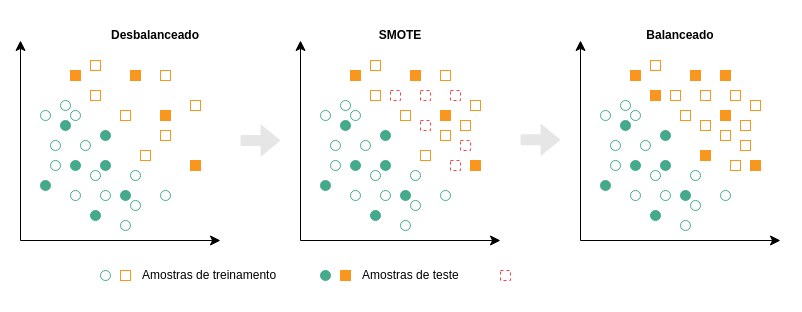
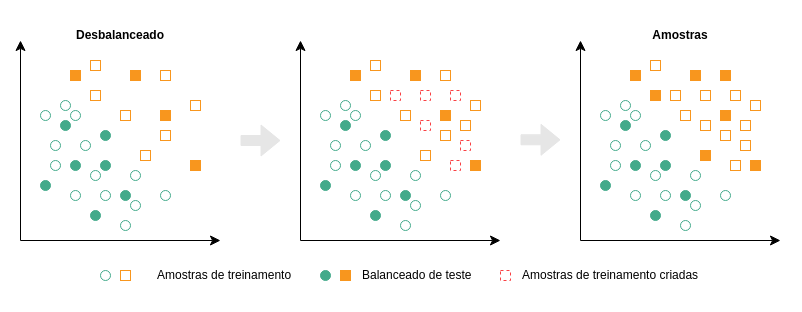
- <mxCell id="112" value="Desbalanceado" style="text;html=1;strokeColor=none;fillColor=none;align=center;verticalAlign=middle;whiteSpace=wrap;rounded=0;fontStyle=1" parent="1" vertex="1"><mxGeometry x="125" y="20" width="60" height="30" as="geometry" /></mxCell>
+ <mxCell id="112" value="Desbalanceado" style="text;html=1;strokeColor=none;fillColor=none;align=center;verticalAlign=middle;whiteSpace=wrap;rounded=0;fontStyle=1" parent="1" vertex="1"><mxGeometry x="90" y="20" width="60" height="30" as="geometry" /></mxCell>
- <mxCell id="113" value="SMOTE" style="text;html=1;strokeColor=none;fillColor=none;align=center;verticalAlign=middle;whiteSpace=wrap;rounded=0;fontStyle=1" parent="1" vertex="1"><mxGeometry x="370" y="20" width="60" height="30" as="geometry" /></mxCell>
- <mxCell id="114" value="Balanceado" style="text;html=1;strokeColor=none;fillColor=none;align=center;verticalAlign=middle;whiteSpace=wrap;rounded=0;fontStyle=1" parent="1" vertex="1"><mxGeometry x="650" y="20" width="60" height="30" as="geometry" /></mxCell>
+ <mxCell id="114" value="Amostras" style="text;html=1;strokeColor=none;fillColor=none;align=center;verticalAlign=middle;whiteSpace=wrap;rounded=0;fontStyle=1" parent="1" vertex="1"><mxGeometry x="650" y="20" width="60" height="30" as="geometry" /></mxCell>
- <mxCell id="119" value="Amostras de treinamento" style="text;html=1;strokeColor=none;fillColor=none;align=left;verticalAlign=middle;whiteSpace=wrap;rounded=0;" parent="1" vertex="1"><mxGeometry x="140" y="260" width="150" height="30" as="geometry" /></mxCell>
+ <mxCell id="119" value="Amostras de treinamento" style="text;html=1;strokeColor=none;fillColor=none;align=left;verticalAlign=middle;whiteSpace=wrap;rounded=0;" parent="1" vertex="1"><mxGeometry x="155" y="260" width="150" height="30" as="geometry" /></mxCell>
- <mxCell id="122" value="Amostras de teste" style="text;html=1;strokeColor=none;fillColor=none;align=left;verticalAlign=middle;whiteSpace=wrap;rounded=0;" parent="1" vertex="1"><mxGeometry x="360" y="260" width="150" height="30" as="geometry" /></mxCell>
+ <mxCell id="122" value="Balanceado de teste" style="text;html=1;strokeColor=none;fillColor=none;align=left;verticalAlign=middle;whiteSpace=wrap;rounded=0;" parent="1" vertex="1"><mxGeometry x="360" y="260" width="150" height="30" as="geometry" /></mxCell>
+ <mxCell id="124" value="Amostras de treinamento criadas" style="text;html=1;strokeColor=none;fillColor=none;align=left;verticalAlign=middle;whiteSpace=wrap;rounded=0;" parent="1" vertex="1"><mxGeometry x="520" y="260" width="180" height="30" as="geometry" /></mxCell>
